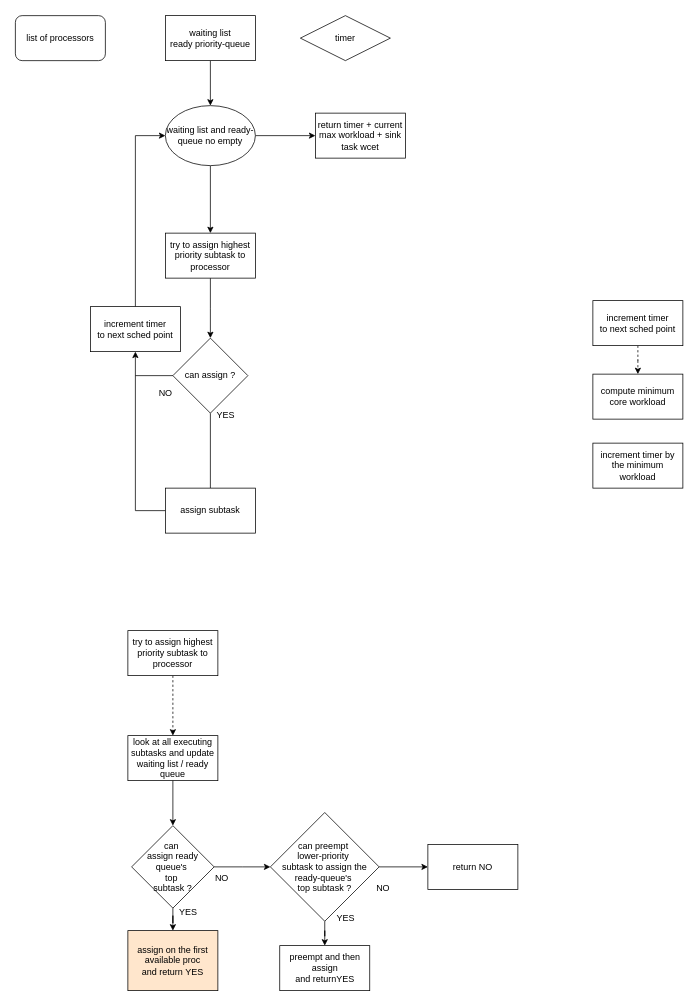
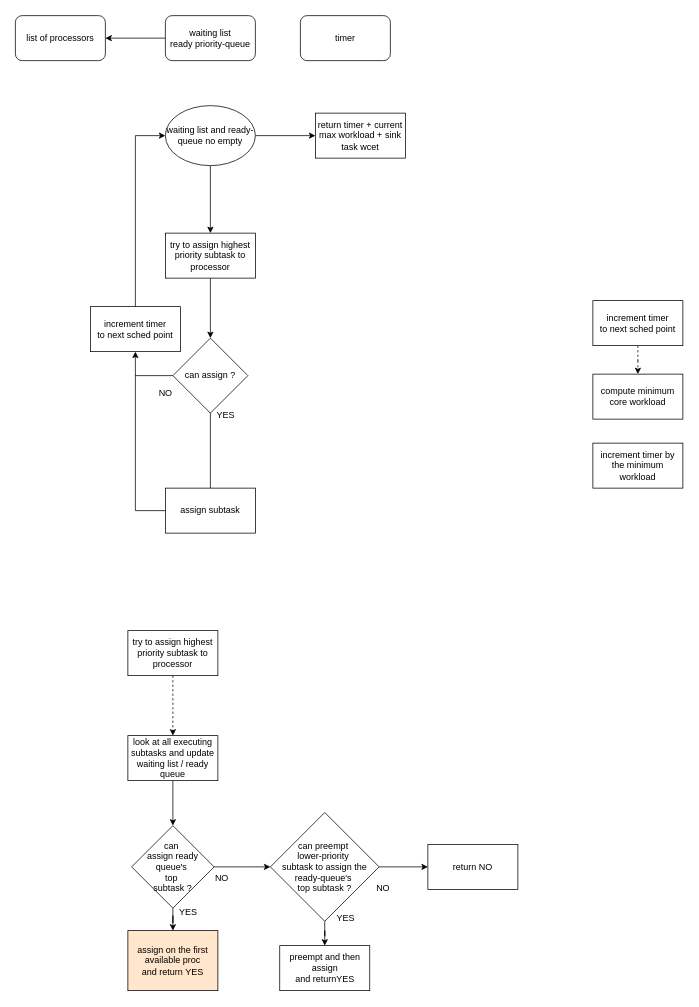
- <mxCell id="6" value="&lt;div&gt;waiting list&lt;/div&gt;&lt;div&gt;ready priority-queue&lt;br&gt;&lt;/div&gt;" style="whiteSpace=wrap;html=1;perimeterSpacing=0;rounded=0;" parent="1" vertex="1"><mxGeometry x="220" y="20" width="120" height="60" as="geometry" /></mxCell>
+ <mxCell id="6" value="&lt;div&gt;waiting list&lt;/div&gt;&lt;div&gt;ready priority-queue&lt;br&gt;&lt;/div&gt;" style="rounded=1;whiteSpace=wrap;html=1;perimeterSpacing=0;" parent="1" vertex="1"><mxGeometry x="220" y="20" width="120" height="60" as="geometry" /></mxCell>
- <mxCell id="12" value="timer" style="rhombus;whiteSpace=wrap;html=1;" parent="1" vertex="1"><mxGeometry x="400" y="20" width="120" height="60" as="geometry" /></mxCell>
+ <mxCell id="12" value="timer" style="whiteSpace=wrap;html=1;rounded=1;" parent="1" vertex="1"><mxGeometry x="400" y="20" width="120" height="60" as="geometry" /></mxCell>
- <mxCell id="5" value="" style="edgeStyle=orthogonalEdgeStyle;rounded=0;orthogonalLoop=1;jettySize=auto;html=1;" parent="1" source="6" target="4" edge="1"><mxGeometry relative="1" as="geometry" /></mxCell>
+ <mxCell id="5" value="" style="edgeStyle=orthogonalEdgeStyle;rounded=0;orthogonalLoop=1;jettySize=auto;html=1;" parent="1" source="6" target="7" edge="1"><mxGeometry relative="1" as="geometry" /></mxCell>
